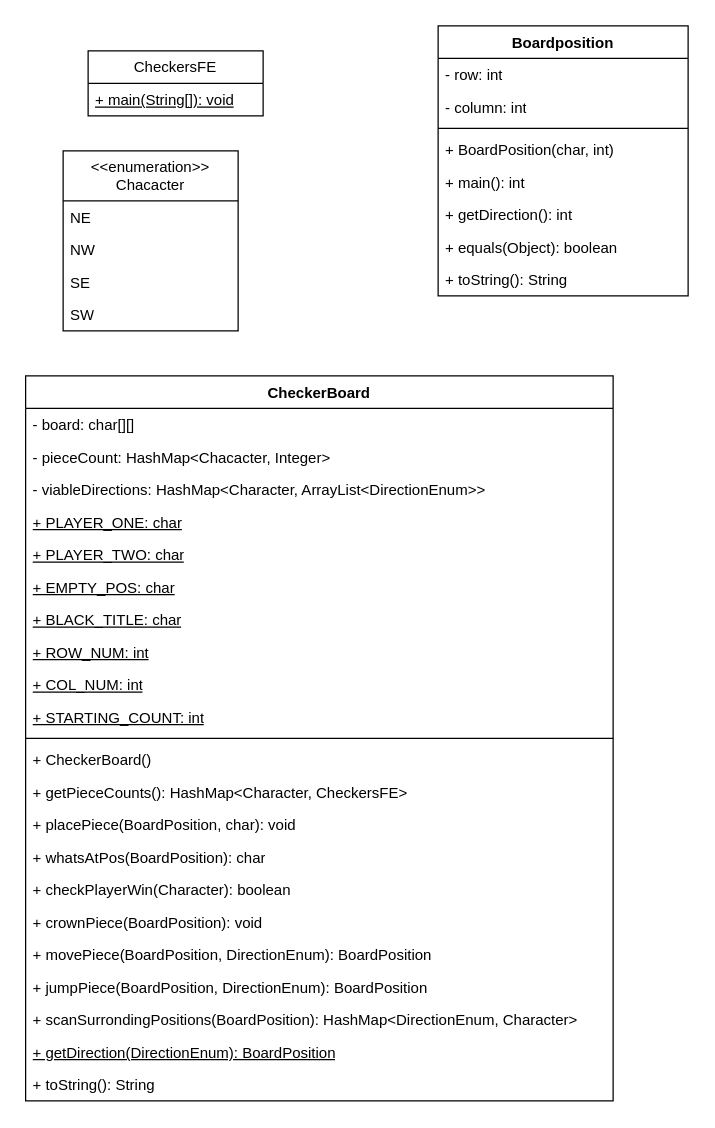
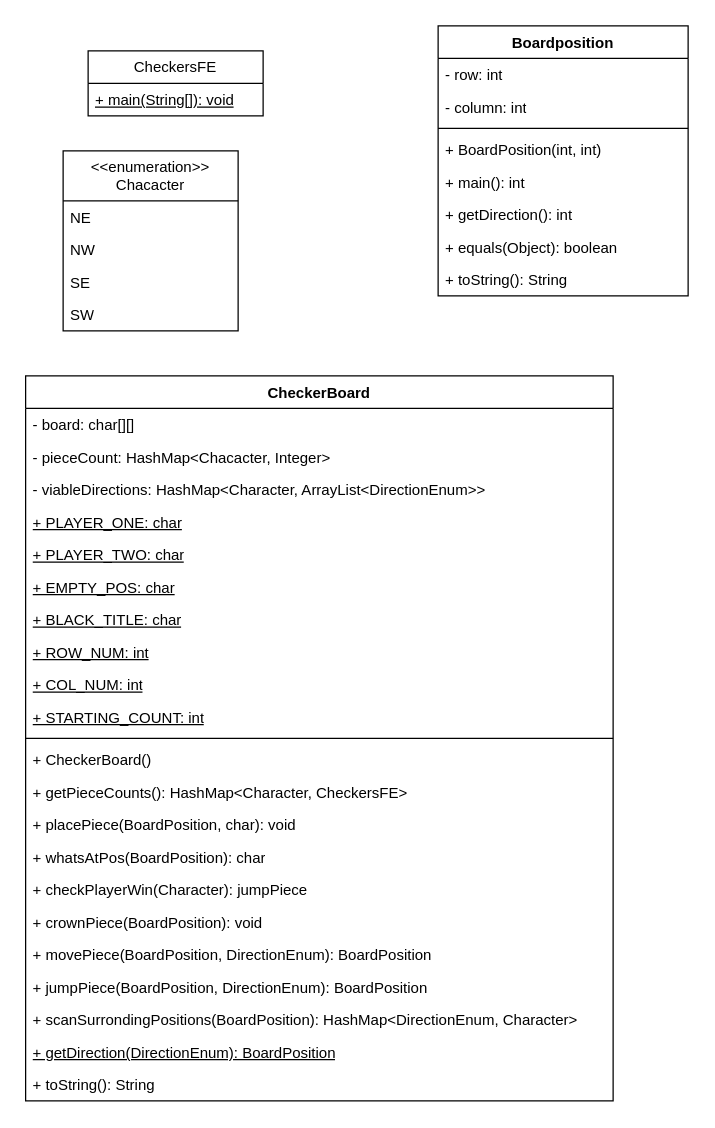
- <mxCell id="6" value="+ BoardPosition(char, int)" style="text;strokeColor=none;fillColor=none;align=left;verticalAlign=top;spacingLeft=4;spacingRight=4;overflow=hidden;rotatable=0;points=[[0,0.5],[1,0.5]];portConstraint=eastwest;whiteSpace=wrap;html=1;" parent="2" vertex="1"><mxGeometry y="86" width="200" height="26" as="geometry" /></mxCell>
+ <mxCell id="6" value="+ BoardPosition(int, int)" style="text;strokeColor=none;fillColor=none;align=left;verticalAlign=top;spacingLeft=4;spacingRight=4;overflow=hidden;rotatable=0;points=[[0,0.5],[1,0.5]];portConstraint=eastwest;whiteSpace=wrap;html=1;" parent="2" vertex="1"><mxGeometry y="86" width="200" height="26" as="geometry" /></mxCell>
- <mxCell id="27" value="+ checkPlayerWin(Character): boolean" style="text;strokeColor=none;fillColor=none;align=left;verticalAlign=top;spacingLeft=4;spacingRight=4;overflow=hidden;rotatable=0;points=[[0,0.5],[1,0.5]];portConstraint=eastwest;whiteSpace=wrap;html=1;" parent="11" vertex="1"><mxGeometry y="398" width="470" height="26" as="geometry" /></mxCell>
+ <mxCell id="27" value="+ checkPlayerWin(Character): jumpPiece" style="text;strokeColor=none;fillColor=none;align=left;verticalAlign=top;spacingLeft=4;spacingRight=4;overflow=hidden;rotatable=0;points=[[0,0.5],[1,0.5]];portConstraint=eastwest;whiteSpace=wrap;html=1;" parent="11" vertex="1"><mxGeometry y="398" width="470" height="26" as="geometry" /></mxCell>
